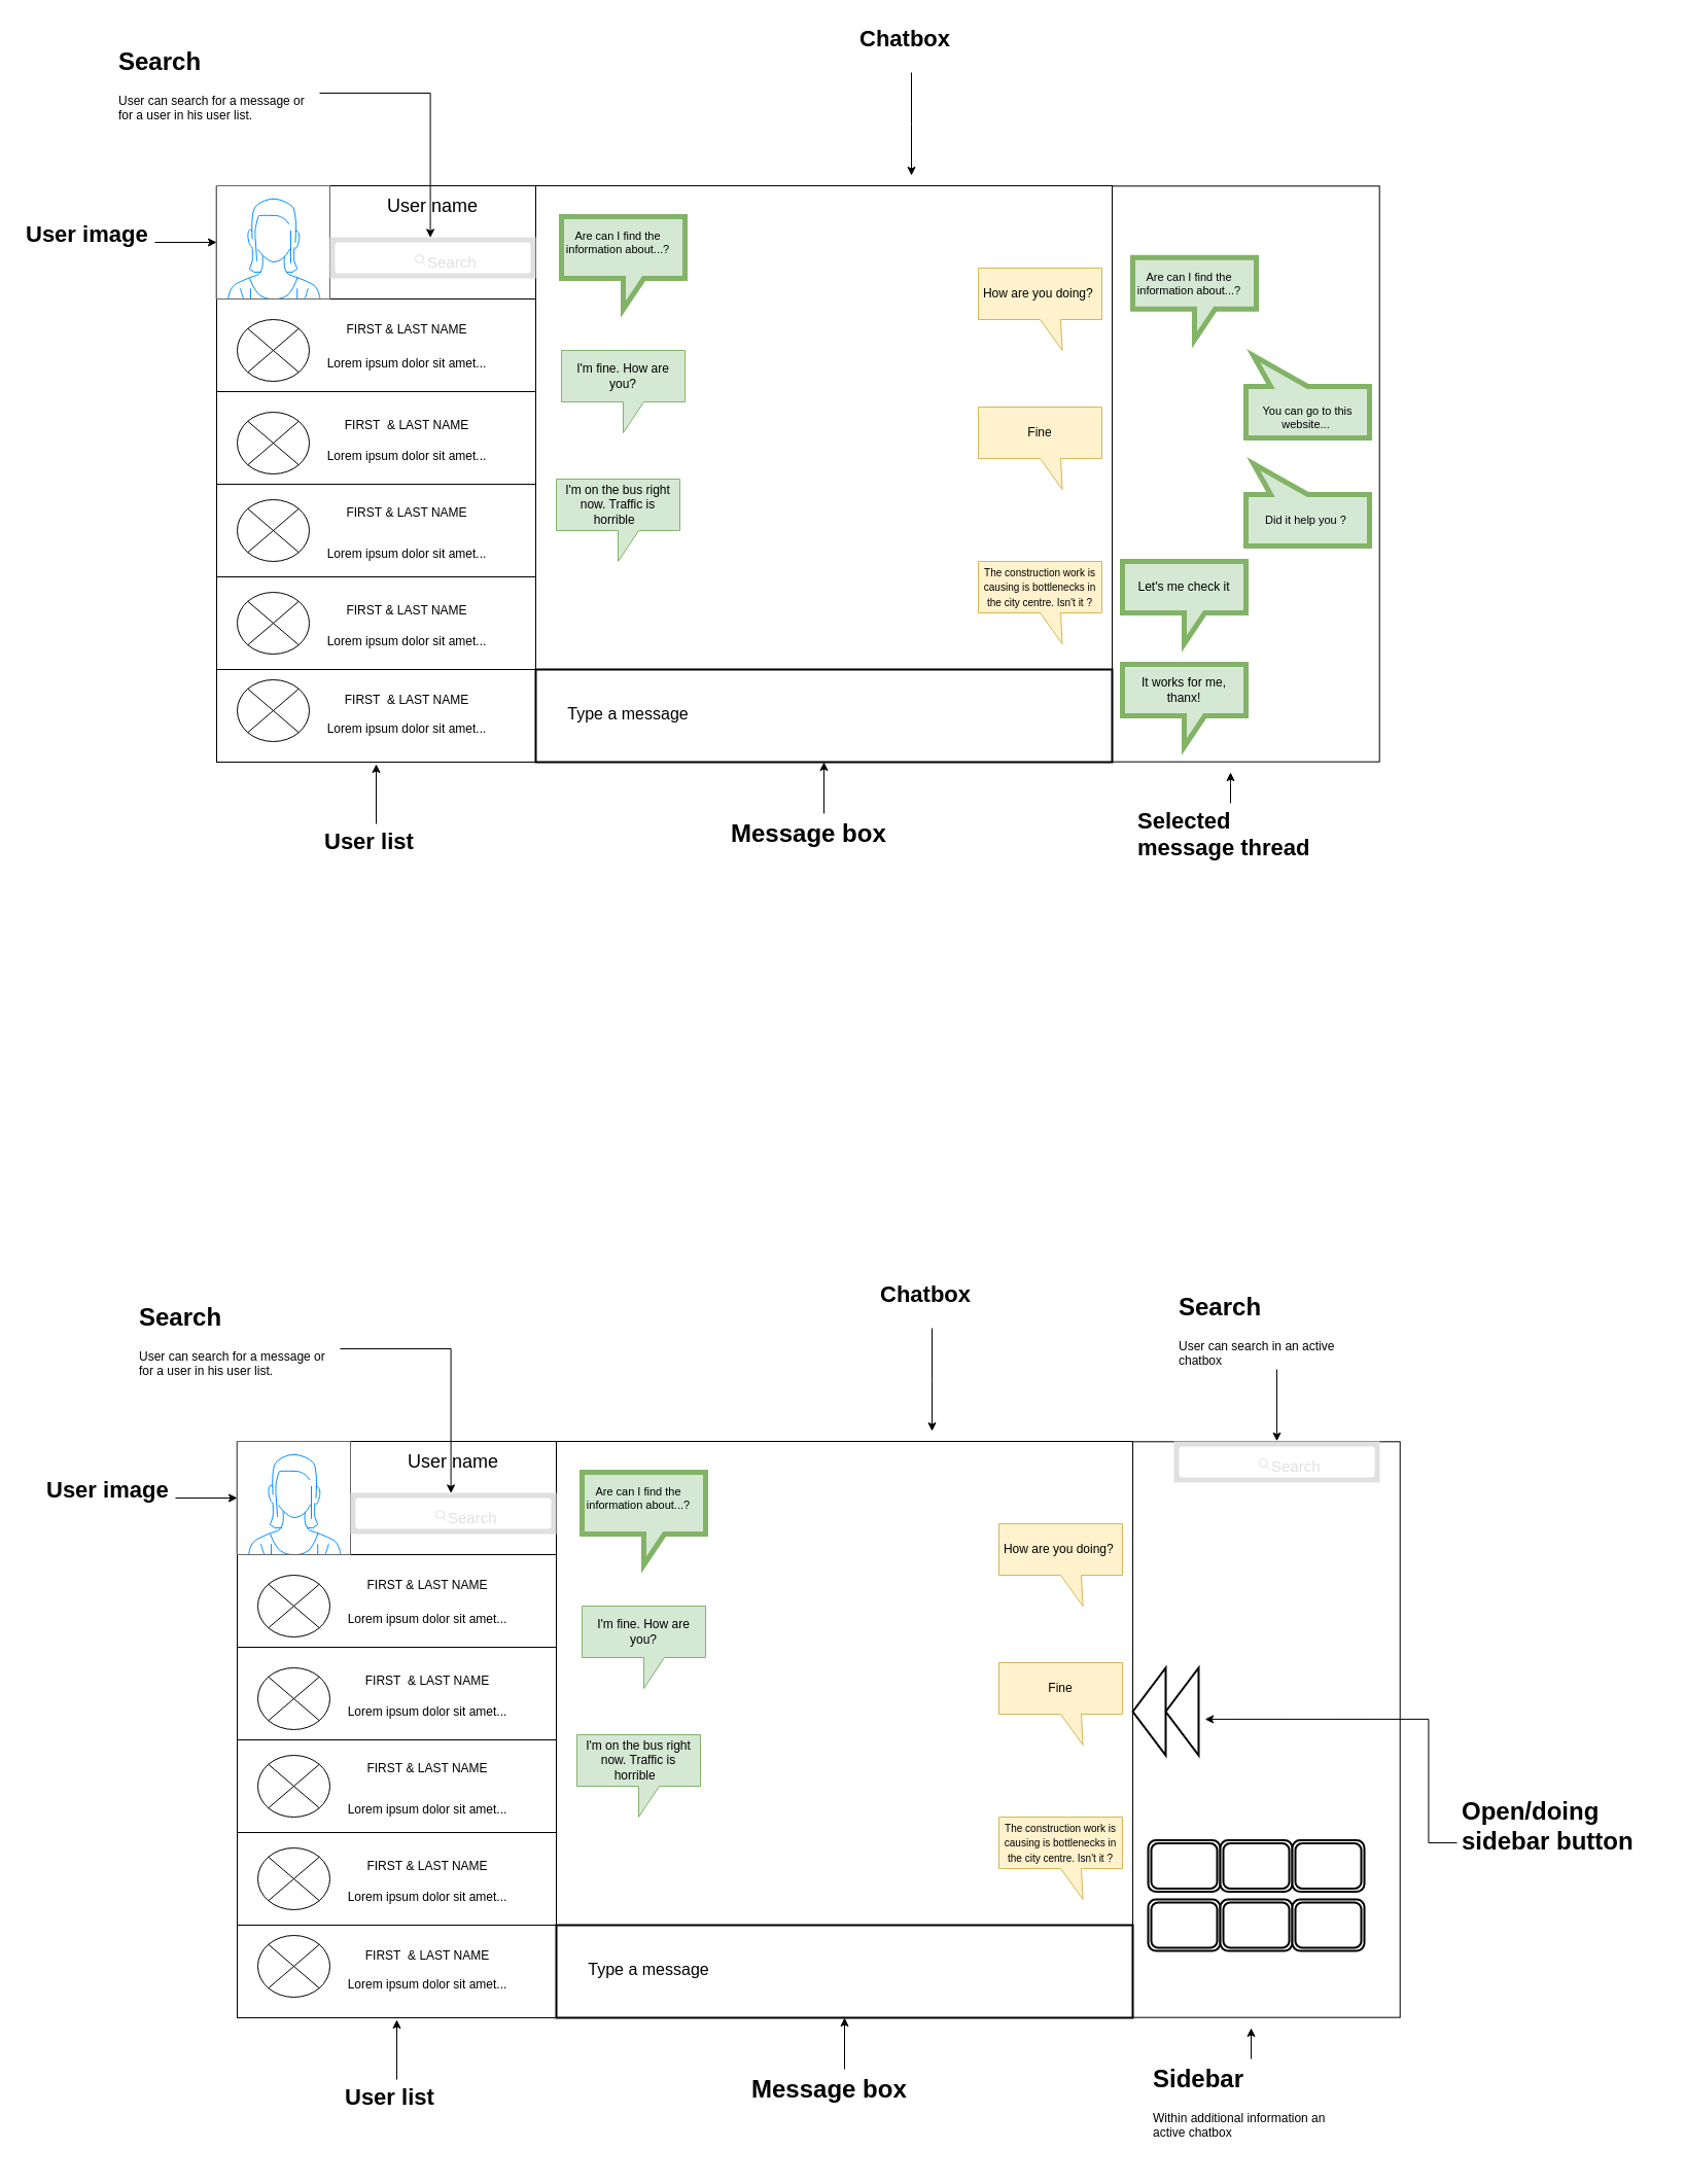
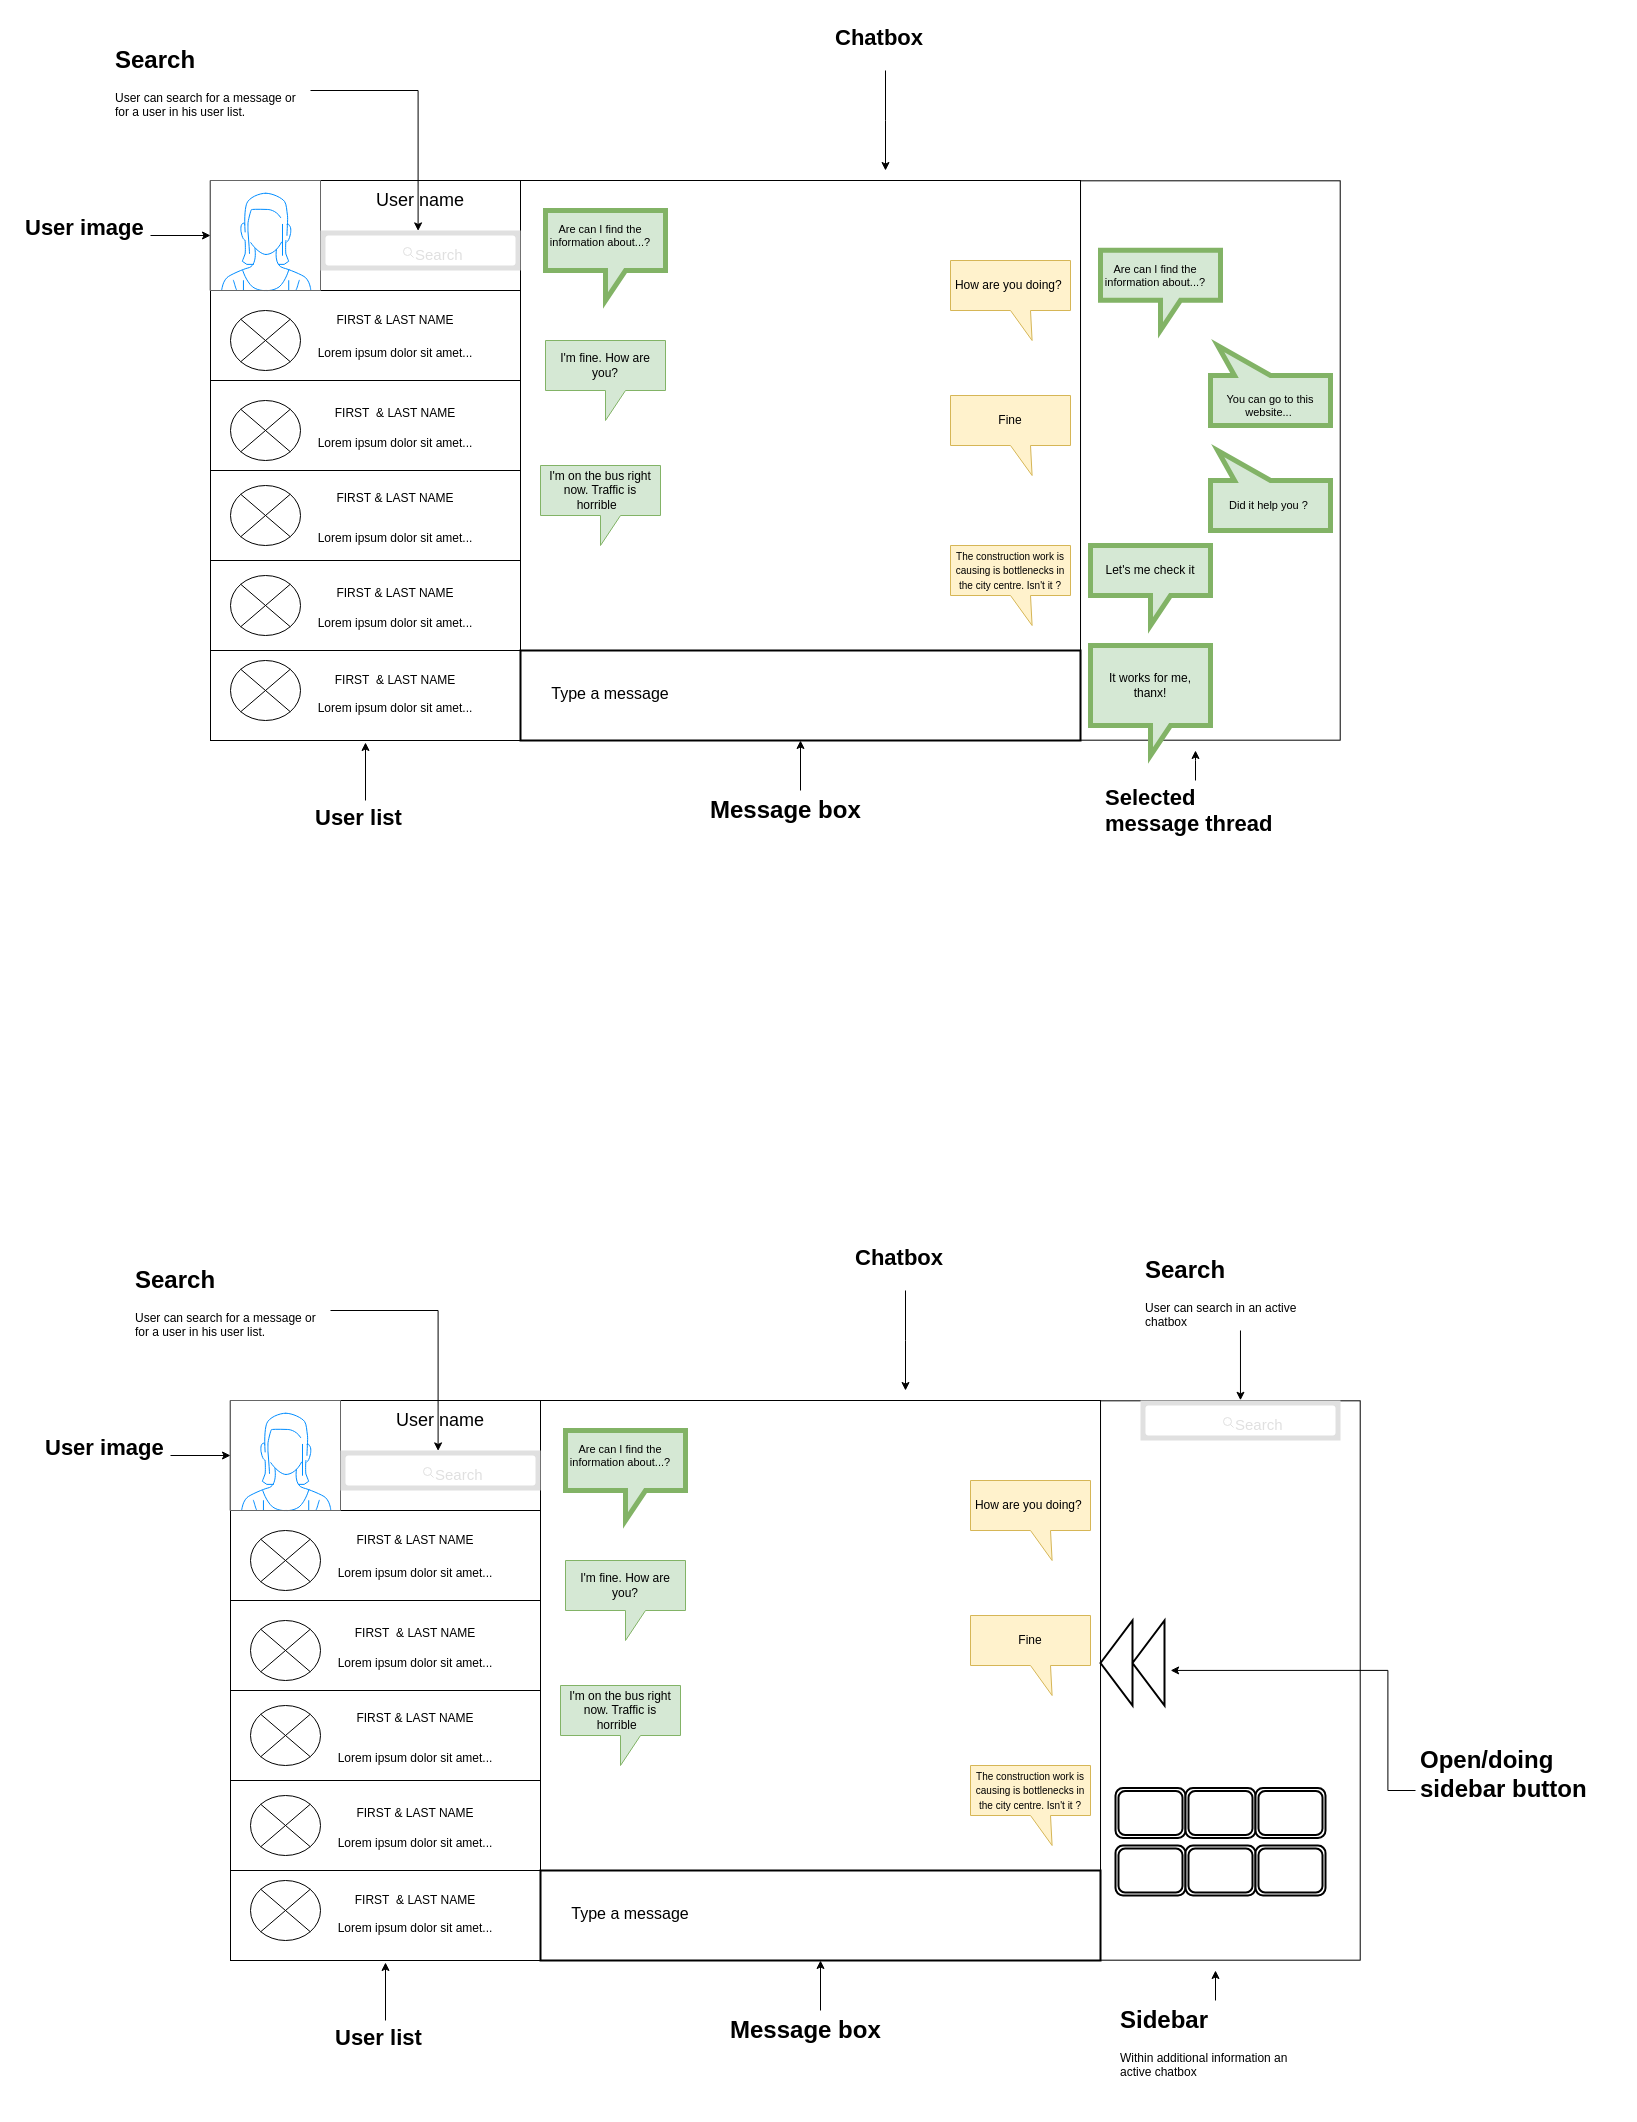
- <mxCell id="48" value="It works for me, thanx!" style="shape=callout;whiteSpace=wrap;html=1;perimeter=calloutPerimeter;fillColor=#d5e8d4;strokeColor=#82b366;strokeWidth=5;" vertex="1" parent="1"><mxGeometry x="1090" y="645" width="120" height="80" as="geometry" /></mxCell>
+ <mxCell id="48" value="It works for me, thanx!" style="shape=callout;whiteSpace=wrap;html=1;perimeter=calloutPerimeter;fillColor=#d5e8d4;strokeColor=#82b366;strokeWidth=5;" vertex="1" parent="1"><mxGeometry x="1090" y="645" width="120" height="110" as="geometry" /></mxCell>
